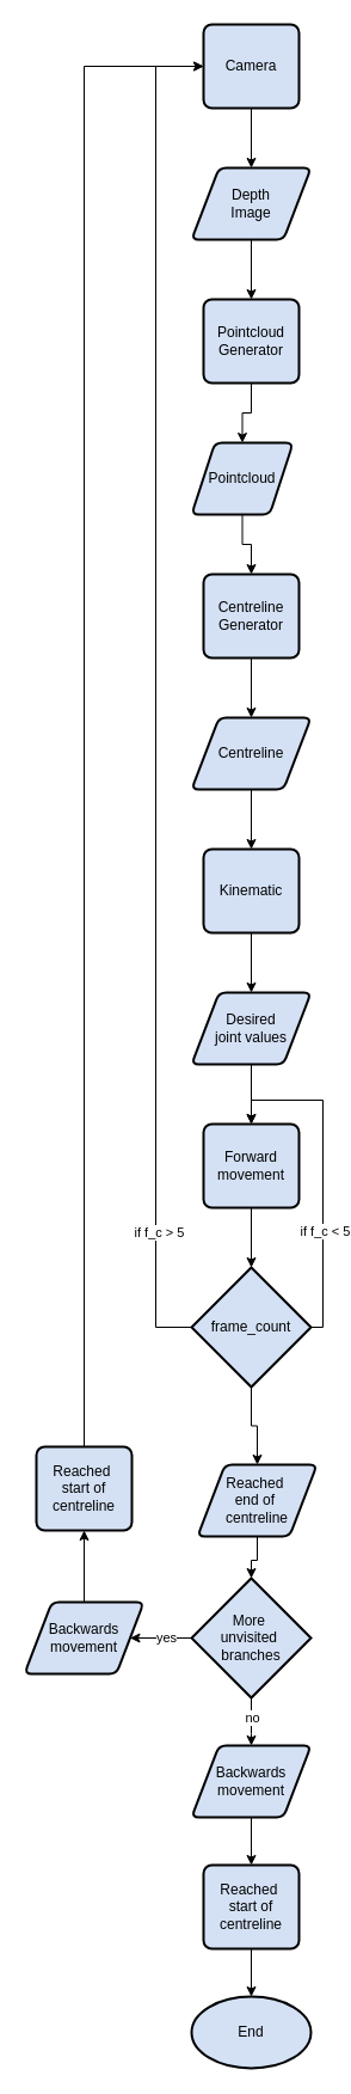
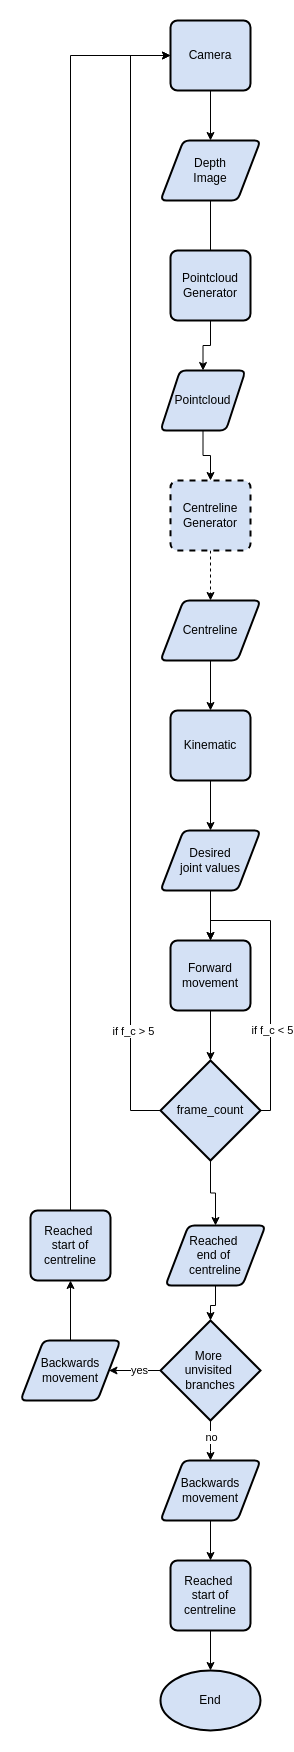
- <mxCell id="2" style="edgeStyle=orthogonalEdgeStyle;rounded=0;orthogonalLoop=1;jettySize=auto;html=1;entryX=0.5;entryY=0;entryDx=0;entryDy=0;" edge="1" parent="1" source="3" target="5"><mxGeometry relative="1" as="geometry" /></mxCell>
+ <mxCell id="2" style="edgeStyle=orthogonalEdgeStyle;rounded=0;orthogonalLoop=1;jettySize=auto;html=1;entryX=0.5;entryY=0;entryDx=0;entryDy=0;endArrow=none;" edge="1" parent="1" source="3" target="5"><mxGeometry relative="1" as="geometry" /></mxCell>
- <mxCell id="9" value="Centreline&lt;br&gt;Generator" style="rounded=1;whiteSpace=wrap;html=1;absoluteArcSize=1;arcSize=14;strokeWidth=2;strokeColor=#000000;fillColor=#D4E1F5;" vertex="1" parent="1"><mxGeometry x="170" y="480" width="80" height="70" as="geometry" /></mxCell>
+ <mxCell id="9" value="Centreline&lt;br&gt;Generator" style="rounded=1;whiteSpace=wrap;html=1;absoluteArcSize=1;arcSize=14;strokeWidth=2;strokeColor=#000000;fillColor=#D4E1F5;dashed=1;" vertex="1" parent="1"><mxGeometry x="170" y="480" width="80" height="70" as="geometry" /></mxCell>
- <mxCell id="8" style="edgeStyle=orthogonalEdgeStyle;rounded=0;orthogonalLoop=1;jettySize=auto;html=1;" edge="1" parent="1" source="9" target="11"><mxGeometry relative="1" as="geometry" /></mxCell>
+ <mxCell id="8" style="edgeStyle=orthogonalEdgeStyle;rounded=0;orthogonalLoop=1;jettySize=auto;html=1;dashed=1;" edge="1" parent="1" source="9" target="11"><mxGeometry relative="1" as="geometry" /></mxCell>
